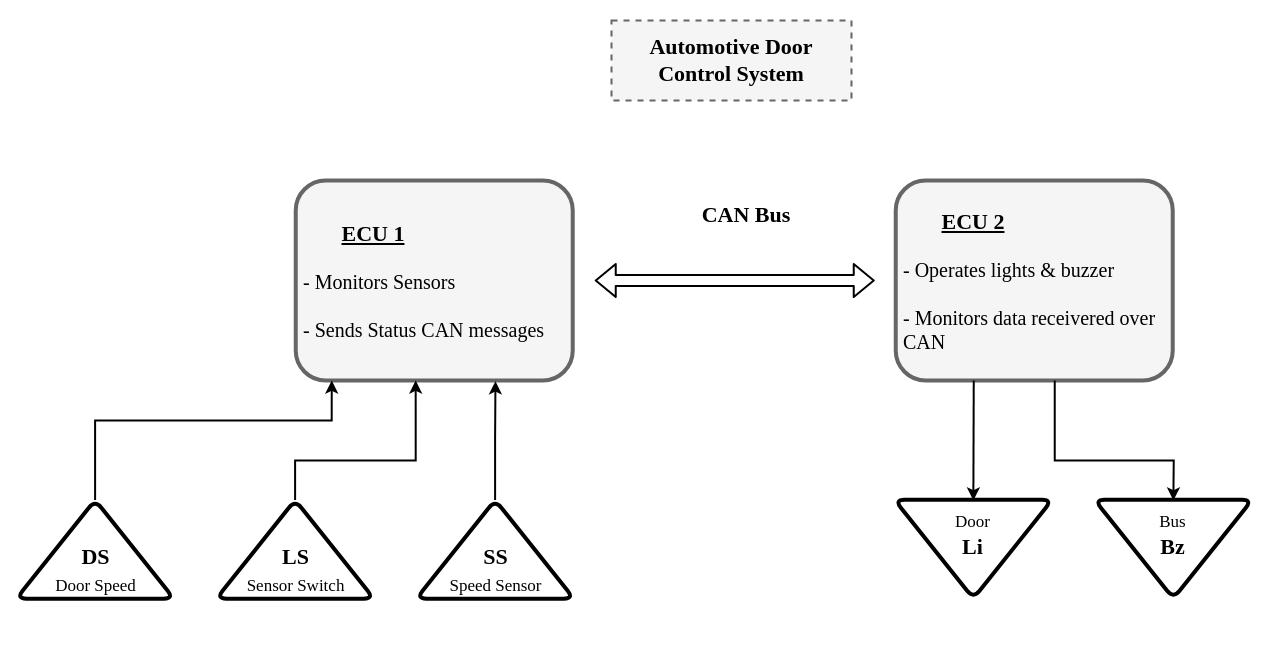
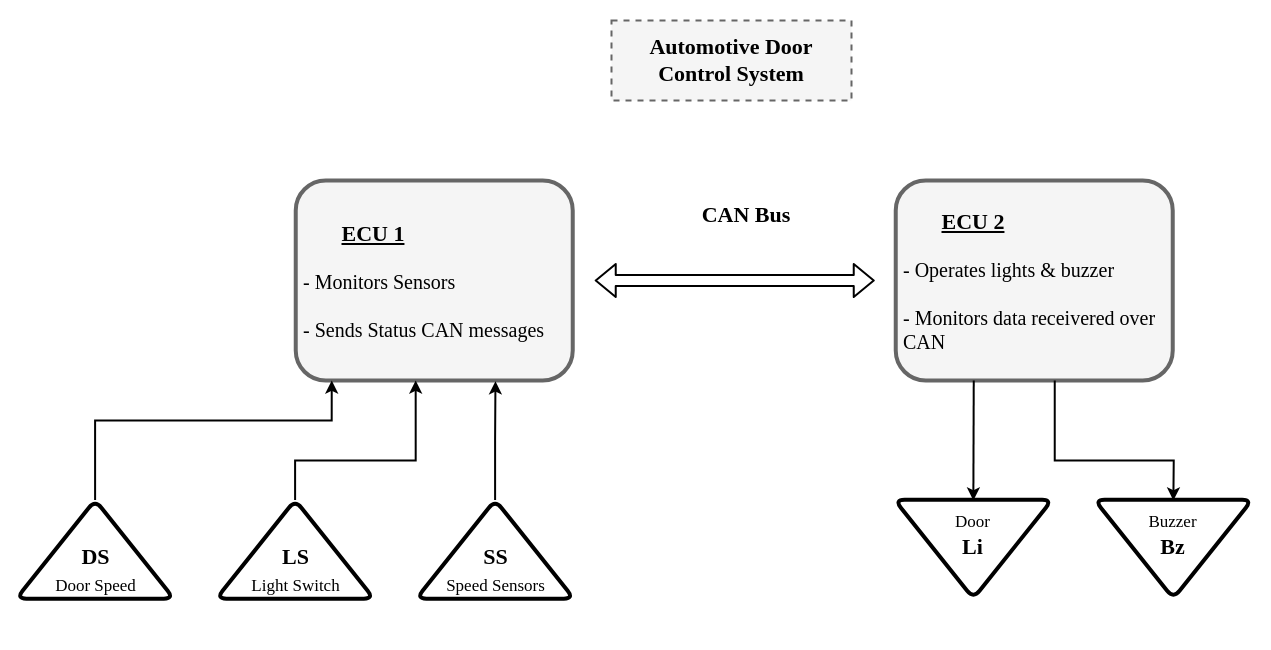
- <mxCell id="21" value="&lt;font style=&quot;&quot;&gt;&lt;span style=&quot;font-size: 17px;&quot;&gt;Bus&lt;/span&gt;&lt;br&gt;&lt;font style=&quot;font-size: 22px;&quot;&gt;&lt;b&gt;Bz&lt;/b&gt;&lt;/font&gt;&lt;br&gt;&lt;/font&gt;" style="text;html=1;strokeColor=none;fillColor=none;align=center;verticalAlign=middle;whiteSpace=wrap;rounded=0;shadow=0;strokeWidth=4;fontFamily=Lucida Console;fontSize=22;" parent="1" vertex="1"><mxGeometry x="1097.24" y="500" width="151.24" height="65" as="geometry" /></mxCell>
+ <mxCell id="21" value="&lt;font style=&quot;&quot;&gt;&lt;span style=&quot;font-size: 17px;&quot;&gt;Buzzer&lt;/span&gt;&lt;br&gt;&lt;font style=&quot;font-size: 22px;&quot;&gt;&lt;b&gt;Bz&lt;/b&gt;&lt;/font&gt;&lt;br&gt;&lt;/font&gt;" style="text;html=1;strokeColor=none;fillColor=none;align=center;verticalAlign=middle;whiteSpace=wrap;rounded=0;shadow=0;strokeWidth=4;fontFamily=Lucida Console;fontSize=22;" parent="1" vertex="1"><mxGeometry x="1097.24" y="500" width="151.24" height="65" as="geometry" /></mxCell>
- <mxCell id="14" value="&lt;font style=&quot;&quot;&gt;&lt;font style=&quot;font-weight: bold; font-size: 22px;&quot;&gt;LS&lt;/font&gt;&lt;br&gt;&lt;span style=&quot;font-size: 17px;&quot;&gt;Sensor Switch&lt;/span&gt;&lt;/font&gt;" style="text;html=1;strokeColor=none;fillColor=none;align=center;verticalAlign=middle;whiteSpace=wrap;rounded=0;shadow=0;strokeWidth=4;fontFamily=Lucida Console;fontSize=22;" parent="1" vertex="1"><mxGeometry x="220" y="537.37" width="151.24" height="65" as="geometry" /></mxCell>
+ <mxCell id="14" value="&lt;font style=&quot;&quot;&gt;&lt;font style=&quot;font-weight: bold; font-size: 22px;&quot;&gt;LS&lt;/font&gt;&lt;br&gt;&lt;span style=&quot;font-size: 17px;&quot;&gt;Light Switch&lt;/span&gt;&lt;/font&gt;" style="text;html=1;strokeColor=none;fillColor=none;align=center;verticalAlign=middle;whiteSpace=wrap;rounded=0;shadow=0;strokeWidth=4;fontFamily=Lucida Console;fontSize=22;" parent="1" vertex="1"><mxGeometry x="220" y="537.37" width="151.24" height="65" as="geometry" /></mxCell>
- <mxCell id="17" value="&lt;font style=&quot;&quot;&gt;&lt;font style=&quot;font-weight: bold; font-size: 22px;&quot;&gt;SS&lt;/font&gt;&lt;br&gt;&lt;span style=&quot;font-size: 17px;&quot;&gt;Speed Sensor&lt;/span&gt;&lt;/font&gt;" style="text;html=1;strokeColor=none;fillColor=none;align=center;verticalAlign=middle;whiteSpace=wrap;rounded=0;shadow=0;strokeWidth=4;fontFamily=Lucida Console;fontSize=22;" parent="1" vertex="1"><mxGeometry x="420" y="537.37" width="151.24" height="65" as="geometry" /></mxCell>
+ <mxCell id="17" value="&lt;font style=&quot;&quot;&gt;&lt;font style=&quot;font-weight: bold; font-size: 22px;&quot;&gt;SS&lt;/font&gt;&lt;br&gt;&lt;span style=&quot;font-size: 17px;&quot;&gt;Speed Sensors&lt;/span&gt;&lt;/font&gt;" style="text;html=1;strokeColor=none;fillColor=none;align=center;verticalAlign=middle;whiteSpace=wrap;rounded=0;shadow=0;strokeWidth=4;fontFamily=Lucida Console;fontSize=22;" parent="1" vertex="1"><mxGeometry x="420" y="537.37" width="151.24" height="65" as="geometry" /></mxCell>
